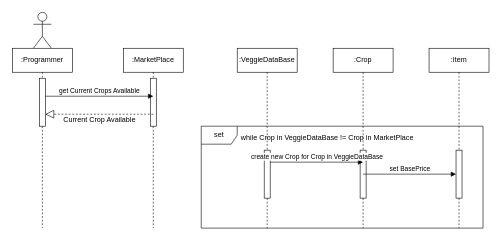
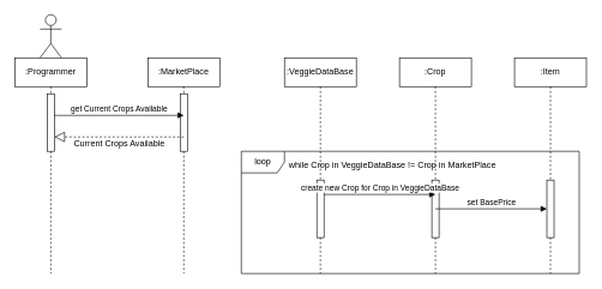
- <mxCell id="11" value="Current Crop Available" style="text;html=1;align=center;verticalAlign=middle;resizable=0;points=[];autosize=1;" vertex="1" parent="1"><mxGeometry x="95" y="190" width="140" height="20" as="geometry" /></mxCell>
+ <mxCell id="11" value="Current Crops Available" style="text;html=1;align=center;verticalAlign=middle;resizable=0;points=[];autosize=1;" vertex="1" parent="1"><mxGeometry x="95" y="190" width="140" height="20" as="geometry" /></mxCell>
- <mxCell id="16" value="set" style="shape=umlFrame;whiteSpace=wrap;html=1;" vertex="1" parent="1"><mxGeometry x="335" y="210" width="470" height="170" as="geometry" /></mxCell>
+ <mxCell id="16" value="loop" style="shape=umlFrame;whiteSpace=wrap;html=1;" vertex="1" parent="1"><mxGeometry x="335" y="210" width="470" height="170" as="geometry" /></mxCell>
